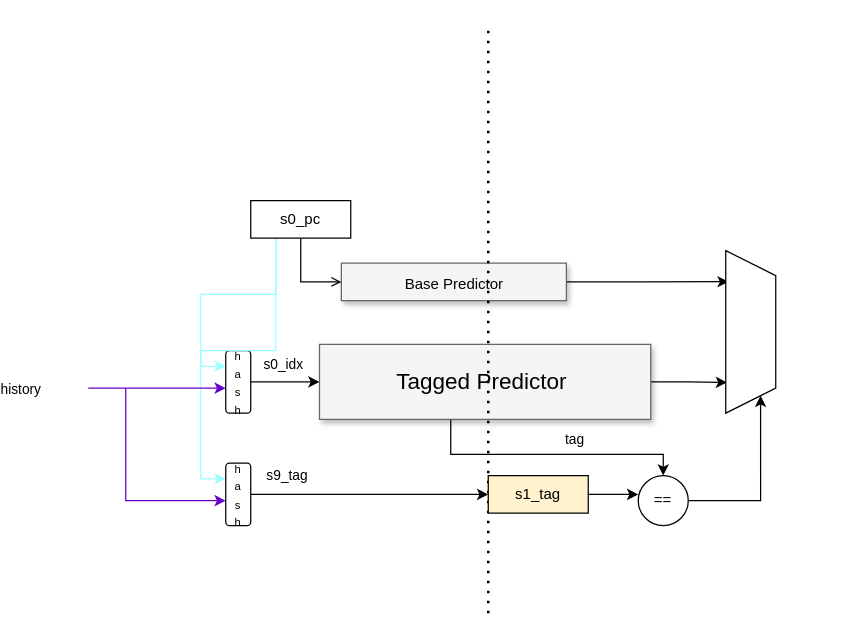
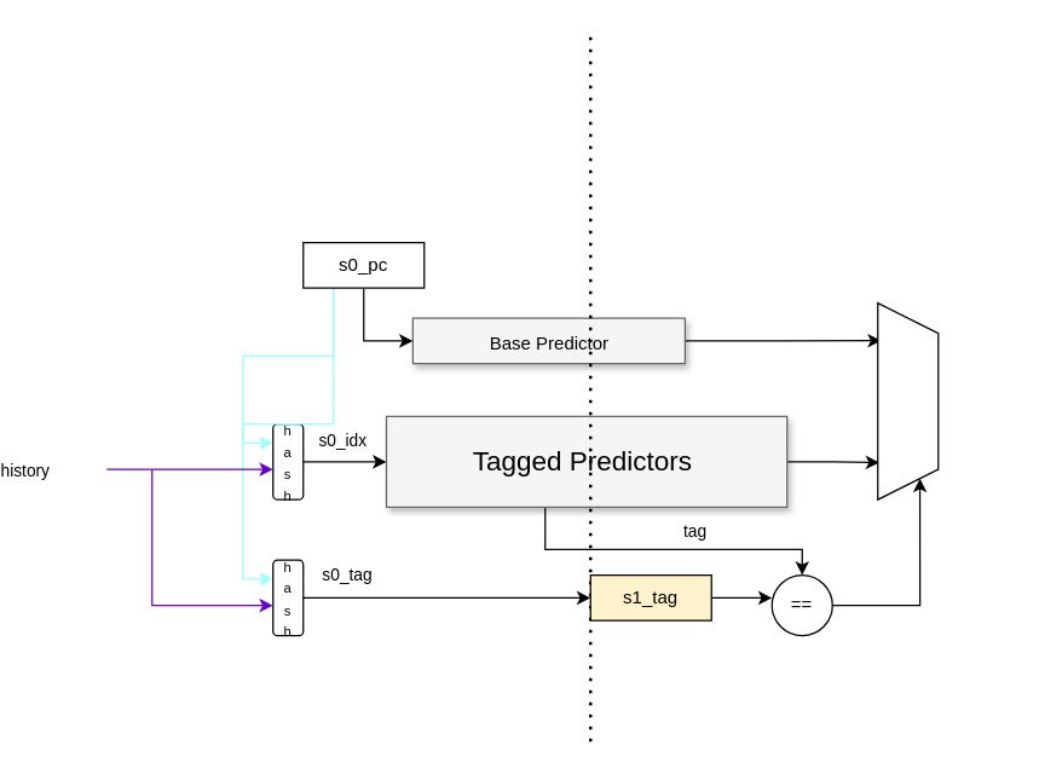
- <mxCell id="11" style="edgeStyle=orthogonalEdgeStyle;rounded=0;orthogonalLoop=1;jettySize=auto;html=1;entryX=0;entryY=0.5;entryDx=0;entryDy=0;exitX=0.5;exitY=1;exitDx=0;exitDy=0;endArrow=open;" edge="1" parent="1" source="14" target="3"><mxGeometry relative="1" as="geometry" /></mxCell>
+ <mxCell id="11" style="edgeStyle=orthogonalEdgeStyle;rounded=0;orthogonalLoop=1;jettySize=auto;html=1;entryX=0;entryY=0.5;entryDx=0;entryDy=0;exitX=0.5;exitY=1;exitDx=0;exitDy=0;" edge="1" parent="1" source="14" target="3"><mxGeometry relative="1" as="geometry" /></mxCell>
- <mxCell id="7" value="Tagged Predictor&amp;nbsp;" style="whiteSpace=wrap;html=1;shadow=1;fontSize=18;fillColor=#f5f5f5;strokeColor=#666666;" vertex="1" parent="1"><mxGeometry x="205" y="275" width="265" height="60" as="geometry" /></mxCell>
+ <mxCell id="7" value="Tagged Predictors&amp;nbsp;" style="whiteSpace=wrap;html=1;shadow=1;fontSize=18;fillColor=#f5f5f5;strokeColor=#666666;" vertex="1" parent="1"><mxGeometry x="205" y="275" width="265" height="60" as="geometry" /></mxCell>
- <mxCell id="23" value="s9_tag" style="edgeLabel;html=1;align=center;verticalAlign=middle;resizable=0;points=[];" vertex="1" connectable="0" parent="1"><mxGeometry x="150" y="370" as="geometry"><mxPoint x="28" y="9" as="offset" /></mxGeometry></mxCell>
+ <mxCell id="23" value="s0_tag" style="edgeLabel;html=1;align=center;verticalAlign=middle;resizable=0;points=[];" vertex="1" connectable="0" parent="1"><mxGeometry x="150" y="370" as="geometry"><mxPoint x="28" y="9" as="offset" /></mxGeometry></mxCell>
